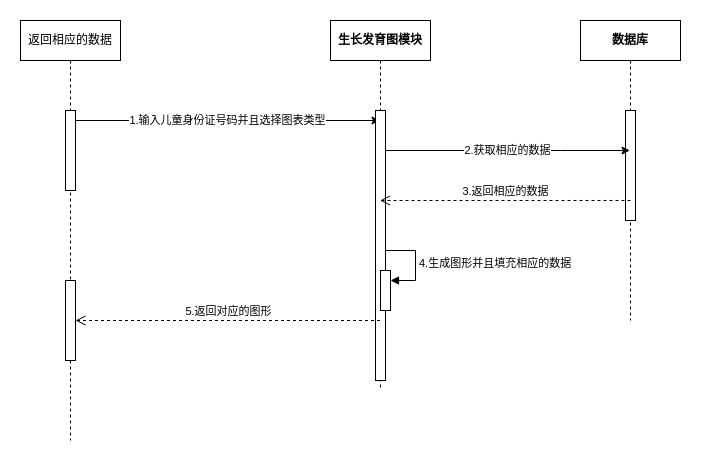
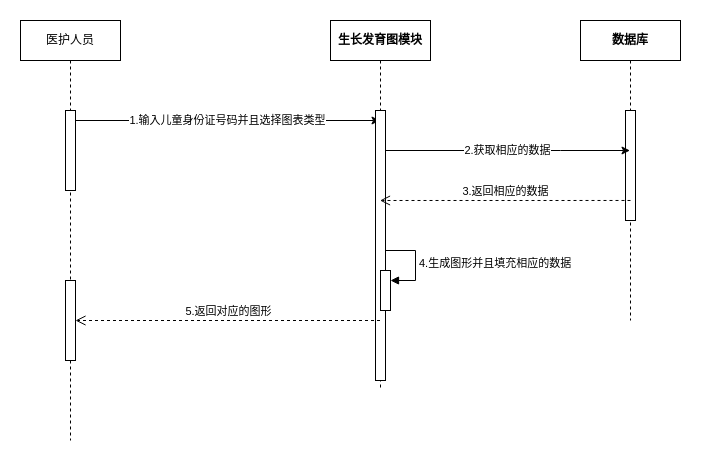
- <mxCell id="3" value="返回相应的数据" style="shape=umlLifeline;perimeter=lifelinePerimeter;whiteSpace=wrap;html=1;container=1;dropTarget=0;collapsible=0;recursiveResize=0;outlineConnect=0;portConstraint=eastwest;newEdgeStyle={&quot;edgeStyle&quot;:&quot;elbowEdgeStyle&quot;,&quot;elbow&quot;:&quot;vertical&quot;,&quot;curved&quot;:0,&quot;rounded&quot;:0};" vertex="1" parent="1"><mxGeometry x="20" y="20" width="100" height="420" as="geometry" /></mxCell>
+ <mxCell id="3" value="医护人员" style="shape=umlLifeline;perimeter=lifelinePerimeter;whiteSpace=wrap;html=1;container=1;dropTarget=0;collapsible=0;recursiveResize=0;outlineConnect=0;portConstraint=eastwest;newEdgeStyle={&quot;edgeStyle&quot;:&quot;elbowEdgeStyle&quot;,&quot;elbow&quot;:&quot;vertical&quot;,&quot;curved&quot;:0,&quot;rounded&quot;:0};" vertex="1" parent="1"><mxGeometry x="20" y="20" width="100" height="420" as="geometry" /></mxCell>
